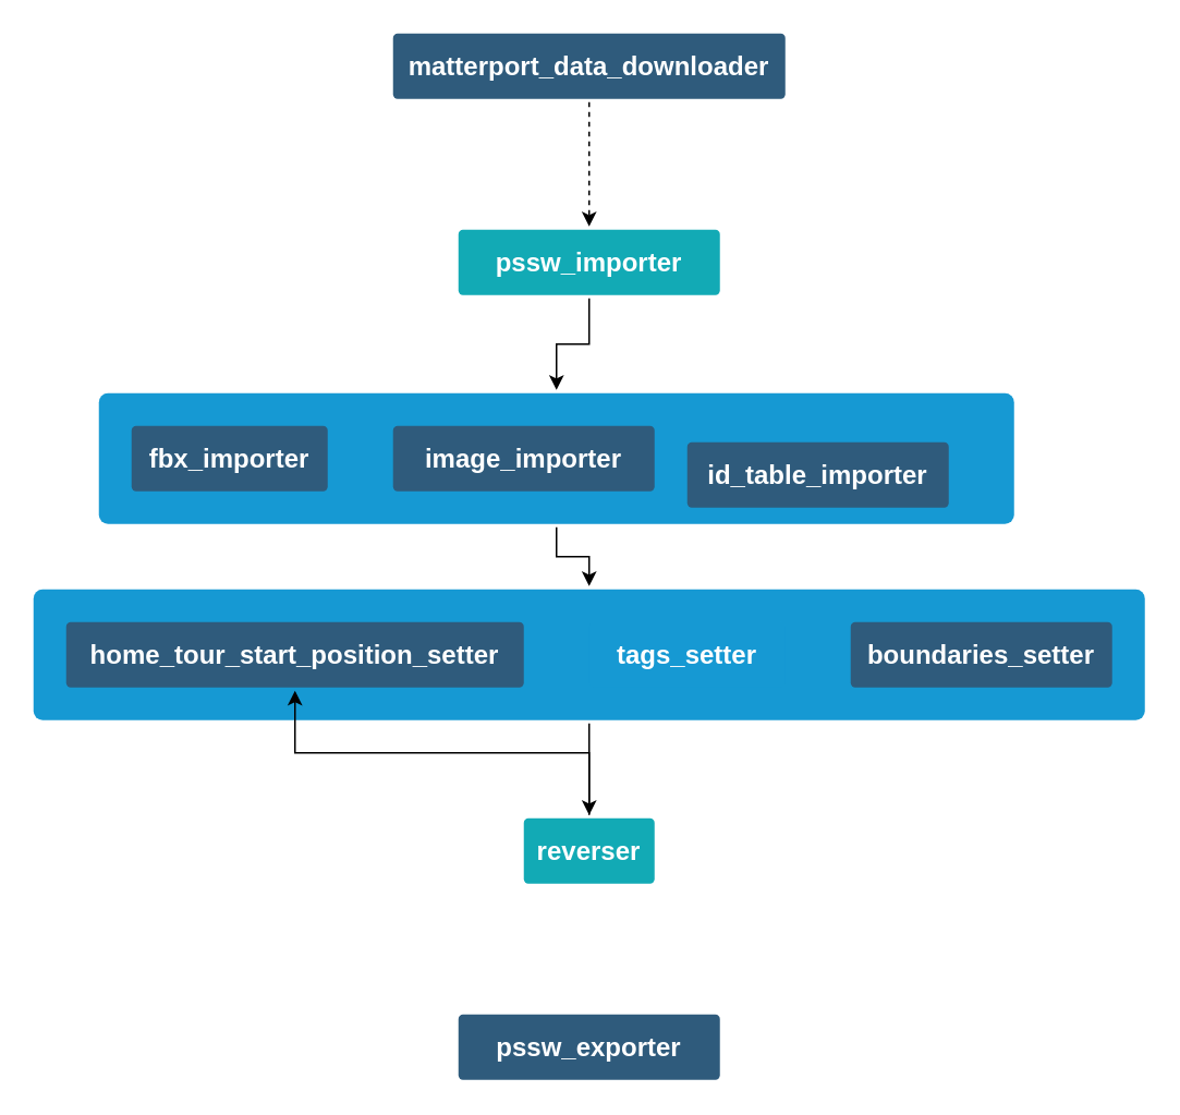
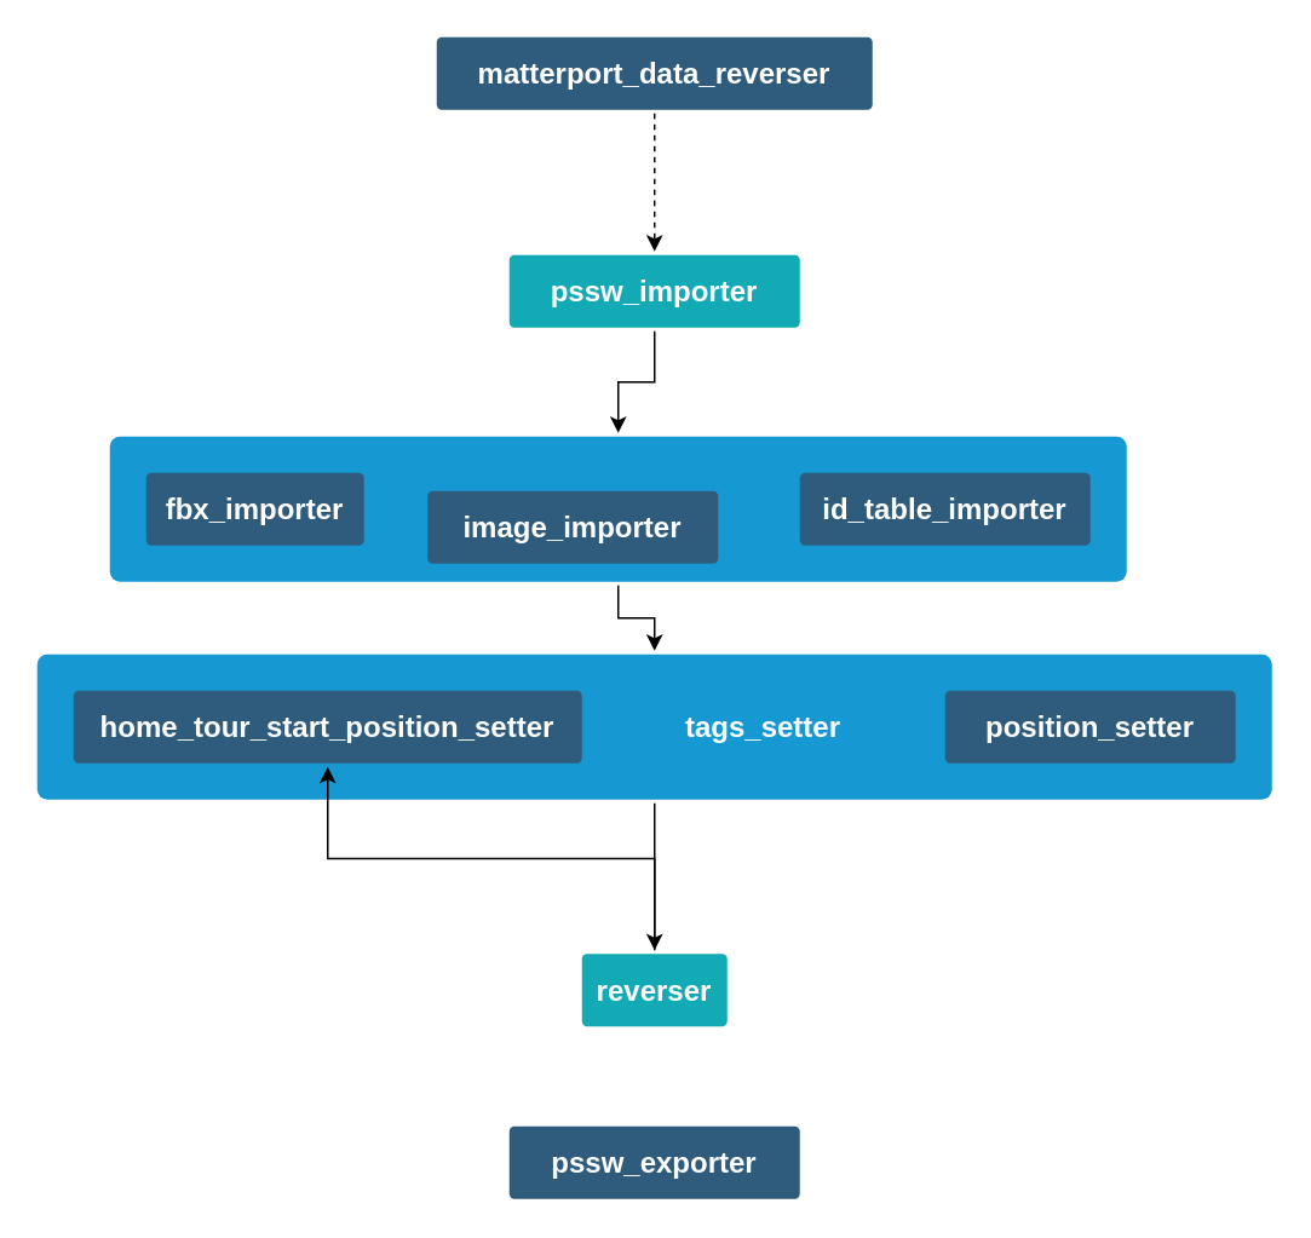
- <mxCell id="6" value="&lt;p data-pm-slice=&quot;1 1 [&amp;quot;table&amp;quot;,{&amp;quot;isNumberColumnEnabled&amp;quot;:false,&amp;quot;layout&amp;quot;:&amp;quot;default&amp;quot;,&amp;quot;__autoSize&amp;quot;:false,&amp;quot;localId&amp;quot;:&amp;quot;bbb435ce-e84e-4e3d-9dc8-f1c0fbe65b8b&amp;quot;,&amp;quot;width&amp;quot;:760},&amp;quot;tableRow&amp;quot;,null,&amp;quot;tableCell&amp;quot;,{&amp;quot;colspan&amp;quot;:1,&amp;quot;rowspan&amp;quot;:1,&amp;quot;colwidth&amp;quot;:null,&amp;quot;background&amp;quot;:null}]&quot;&gt;matterport_data_downloader&lt;/p&gt;" style="rounded=1;whiteSpace=wrap;html=1;shadow=0;labelBackgroundColor=none;strokeColor=none;strokeWidth=3;fillColor=#2F5B7C;fontFamily=Helvetica;fontSize=16;fontColor=#FFFFFF;align=center;fontStyle=1;spacing=5;arcSize=7;perimeterSpacing=2;" parent="1" vertex="1"><mxGeometry x="240" y="20" width="240" height="40" as="geometry" /></mxCell>
+ <mxCell id="6" value="&lt;p data-pm-slice=&quot;1 1 [&amp;quot;table&amp;quot;,{&amp;quot;isNumberColumnEnabled&amp;quot;:false,&amp;quot;layout&amp;quot;:&amp;quot;default&amp;quot;,&amp;quot;__autoSize&amp;quot;:false,&amp;quot;localId&amp;quot;:&amp;quot;bbb435ce-e84e-4e3d-9dc8-f1c0fbe65b8b&amp;quot;,&amp;quot;width&amp;quot;:760},&amp;quot;tableRow&amp;quot;,null,&amp;quot;tableCell&amp;quot;,{&amp;quot;colspan&amp;quot;:1,&amp;quot;rowspan&amp;quot;:1,&amp;quot;colwidth&amp;quot;:null,&amp;quot;background&amp;quot;:null}]&quot;&gt;matterport_data_reverser&lt;/p&gt;" style="rounded=1;whiteSpace=wrap;html=1;shadow=0;labelBackgroundColor=none;strokeColor=none;strokeWidth=3;fillColor=#2F5B7C;fontFamily=Helvetica;fontSize=16;fontColor=#FFFFFF;align=center;fontStyle=1;spacing=5;arcSize=7;perimeterSpacing=2;" parent="1" vertex="1"><mxGeometry x="240" y="20" width="240" height="40" as="geometry" /></mxCell>
- <mxCell id="8" value="&lt;p data-pm-slice=&quot;1 1 [&amp;quot;table&amp;quot;,{&amp;quot;isNumberColumnEnabled&amp;quot;:false,&amp;quot;layout&amp;quot;:&amp;quot;default&amp;quot;,&amp;quot;__autoSize&amp;quot;:false,&amp;quot;localId&amp;quot;:&amp;quot;bbb435ce-e84e-4e3d-9dc8-f1c0fbe65b8b&amp;quot;,&amp;quot;width&amp;quot;:760},&amp;quot;tableRow&amp;quot;,null,&amp;quot;tableCell&amp;quot;,{&amp;quot;colspan&amp;quot;:1,&amp;quot;rowspan&amp;quot;:1,&amp;quot;colwidth&amp;quot;:null,&amp;quot;background&amp;quot;:null}]&quot;&gt;image_importer&lt;/p&gt;" style="rounded=1;whiteSpace=wrap;html=1;shadow=0;labelBackgroundColor=none;strokeColor=none;strokeWidth=3;fillColor=#2F5B7C;fontFamily=Helvetica;fontSize=16;fontColor=#FFFFFF;align=center;fontStyle=1;spacing=5;arcSize=7;perimeterSpacing=2;" vertex="1" parent="1"><mxGeometry x="240" y="260" width="160" height="40" as="geometry" /></mxCell>
+ <mxCell id="8" value="&lt;p data-pm-slice=&quot;1 1 [&amp;quot;table&amp;quot;,{&amp;quot;isNumberColumnEnabled&amp;quot;:false,&amp;quot;layout&amp;quot;:&amp;quot;default&amp;quot;,&amp;quot;__autoSize&amp;quot;:false,&amp;quot;localId&amp;quot;:&amp;quot;bbb435ce-e84e-4e3d-9dc8-f1c0fbe65b8b&amp;quot;,&amp;quot;width&amp;quot;:760},&amp;quot;tableRow&amp;quot;,null,&amp;quot;tableCell&amp;quot;,{&amp;quot;colspan&amp;quot;:1,&amp;quot;rowspan&amp;quot;:1,&amp;quot;colwidth&amp;quot;:null,&amp;quot;background&amp;quot;:null}]&quot;&gt;image_importer&lt;/p&gt;" style="rounded=1;whiteSpace=wrap;html=1;shadow=0;labelBackgroundColor=none;strokeColor=none;strokeWidth=3;fillColor=#2F5B7C;fontFamily=Helvetica;fontSize=16;fontColor=#FFFFFF;align=center;fontStyle=1;spacing=5;arcSize=7;perimeterSpacing=2;" vertex="1" parent="1"><mxGeometry x="235" y="270" width="160" height="40" as="geometry" /></mxCell>
- <mxCell id="9" value="&lt;p data-pm-slice=&quot;1 1 [&amp;quot;table&amp;quot;,{&amp;quot;isNumberColumnEnabled&amp;quot;:false,&amp;quot;layout&amp;quot;:&amp;quot;default&amp;quot;,&amp;quot;__autoSize&amp;quot;:false,&amp;quot;localId&amp;quot;:&amp;quot;bbb435ce-e84e-4e3d-9dc8-f1c0fbe65b8b&amp;quot;,&amp;quot;width&amp;quot;:760},&amp;quot;tableRow&amp;quot;,null,&amp;quot;tableCell&amp;quot;,{&amp;quot;colspan&amp;quot;:1,&amp;quot;rowspan&amp;quot;:1,&amp;quot;colwidth&amp;quot;:null,&amp;quot;background&amp;quot;:null}]&quot;&gt;id_table_importer&lt;/p&gt;" style="rounded=1;whiteSpace=wrap;html=1;shadow=0;labelBackgroundColor=none;strokeColor=none;strokeWidth=3;fillColor=#2F5B7C;fontFamily=Helvetica;fontSize=16;fontColor=#FFFFFF;align=center;fontStyle=1;spacing=5;arcSize=7;perimeterSpacing=2;" vertex="1" parent="1"><mxGeometry x="420" y="270" width="160" height="40" as="geometry" /></mxCell>
+ <mxCell id="9" value="&lt;p data-pm-slice=&quot;1 1 [&amp;quot;table&amp;quot;,{&amp;quot;isNumberColumnEnabled&amp;quot;:false,&amp;quot;layout&amp;quot;:&amp;quot;default&amp;quot;,&amp;quot;__autoSize&amp;quot;:false,&amp;quot;localId&amp;quot;:&amp;quot;bbb435ce-e84e-4e3d-9dc8-f1c0fbe65b8b&amp;quot;,&amp;quot;width&amp;quot;:760},&amp;quot;tableRow&amp;quot;,null,&amp;quot;tableCell&amp;quot;,{&amp;quot;colspan&amp;quot;:1,&amp;quot;rowspan&amp;quot;:1,&amp;quot;colwidth&amp;quot;:null,&amp;quot;background&amp;quot;:null}]&quot;&gt;id_table_importer&lt;/p&gt;" style="rounded=1;whiteSpace=wrap;html=1;shadow=0;labelBackgroundColor=none;strokeColor=none;strokeWidth=3;fillColor=#2F5B7C;fontFamily=Helvetica;fontSize=16;fontColor=#FFFFFF;align=center;fontStyle=1;spacing=5;arcSize=7;perimeterSpacing=2;" vertex="1" parent="1"><mxGeometry x="440" y="260" width="160" height="40" as="geometry" /></mxCell>
- <mxCell id="13" value="&lt;p data-pm-slice=&quot;1 1 [&amp;quot;table&amp;quot;,{&amp;quot;isNumberColumnEnabled&amp;quot;:false,&amp;quot;layout&amp;quot;:&amp;quot;default&amp;quot;,&amp;quot;__autoSize&amp;quot;:false,&amp;quot;localId&amp;quot;:&amp;quot;bbb435ce-e84e-4e3d-9dc8-f1c0fbe65b8b&amp;quot;,&amp;quot;width&amp;quot;:760},&amp;quot;tableRow&amp;quot;,null,&amp;quot;tableCell&amp;quot;,{&amp;quot;colspan&amp;quot;:1,&amp;quot;rowspan&amp;quot;:1,&amp;quot;colwidth&amp;quot;:null,&amp;quot;background&amp;quot;:null}]&quot;&gt;boundaries_setter&lt;/p&gt;" style="rounded=1;whiteSpace=wrap;html=1;shadow=0;labelBackgroundColor=none;strokeColor=none;strokeWidth=3;fillColor=#2F5B7C;fontFamily=Helvetica;fontSize=16;fontColor=#FFFFFF;align=center;fontStyle=1;spacing=5;arcSize=7;perimeterSpacing=2;" vertex="1" parent="1"><mxGeometry x="520" y="380" width="160" height="40" as="geometry" /></mxCell>
+ <mxCell id="13" value="&lt;p data-pm-slice=&quot;1 1 [&amp;quot;table&amp;quot;,{&amp;quot;isNumberColumnEnabled&amp;quot;:false,&amp;quot;layout&amp;quot;:&amp;quot;default&amp;quot;,&amp;quot;__autoSize&amp;quot;:false,&amp;quot;localId&amp;quot;:&amp;quot;bbb435ce-e84e-4e3d-9dc8-f1c0fbe65b8b&amp;quot;,&amp;quot;width&amp;quot;:760},&amp;quot;tableRow&amp;quot;,null,&amp;quot;tableCell&amp;quot;,{&amp;quot;colspan&amp;quot;:1,&amp;quot;rowspan&amp;quot;:1,&amp;quot;colwidth&amp;quot;:null,&amp;quot;background&amp;quot;:null}]&quot;&gt;position_setter&lt;/p&gt;" style="rounded=1;whiteSpace=wrap;html=1;shadow=0;labelBackgroundColor=none;strokeColor=none;strokeWidth=3;fillColor=#2F5B7C;fontFamily=Helvetica;fontSize=16;fontColor=#FFFFFF;align=center;fontStyle=1;spacing=5;arcSize=7;perimeterSpacing=2;" vertex="1" parent="1"><mxGeometry x="520" y="380" width="160" height="40" as="geometry" /></mxCell>
- <mxCell id="16" value="&lt;p data-pm-slice=&quot;1 1 [&amp;quot;table&amp;quot;,{&amp;quot;isNumberColumnEnabled&amp;quot;:false,&amp;quot;layout&amp;quot;:&amp;quot;default&amp;quot;,&amp;quot;__autoSize&amp;quot;:false,&amp;quot;localId&amp;quot;:&amp;quot;bbb435ce-e84e-4e3d-9dc8-f1c0fbe65b8b&amp;quot;,&amp;quot;width&amp;quot;:760},&amp;quot;tableRow&amp;quot;,null,&amp;quot;tableCell&amp;quot;,{&amp;quot;colspan&amp;quot;:1,&amp;quot;rowspan&amp;quot;:1,&amp;quot;colwidth&amp;quot;:null,&amp;quot;background&amp;quot;:null}]&quot;&gt;reverser&lt;/p&gt;" style="rounded=1;whiteSpace=wrap;html=1;shadow=0;labelBackgroundColor=none;strokeColor=none;strokeWidth=3;fillColor=#12AAB5;fontFamily=Helvetica;fontSize=16;fontColor=#FFFFFF;align=center;fontStyle=1;spacing=5;arcSize=7;perimeterSpacing=2;" vertex="1" parent="1"><mxGeometry x="320" y="500" width="80" height="40" as="geometry" /></mxCell>
+ <mxCell id="16" value="&lt;p data-pm-slice=&quot;1 1 [&amp;quot;table&amp;quot;,{&amp;quot;isNumberColumnEnabled&amp;quot;:false,&amp;quot;layout&amp;quot;:&amp;quot;default&amp;quot;,&amp;quot;__autoSize&amp;quot;:false,&amp;quot;localId&amp;quot;:&amp;quot;bbb435ce-e84e-4e3d-9dc8-f1c0fbe65b8b&amp;quot;,&amp;quot;width&amp;quot;:760},&amp;quot;tableRow&amp;quot;,null,&amp;quot;tableCell&amp;quot;,{&amp;quot;colspan&amp;quot;:1,&amp;quot;rowspan&amp;quot;:1,&amp;quot;colwidth&amp;quot;:null,&amp;quot;background&amp;quot;:null}]&quot;&gt;reverser&lt;/p&gt;" style="rounded=1;whiteSpace=wrap;html=1;shadow=0;labelBackgroundColor=none;strokeColor=none;strokeWidth=3;fillColor=#12AAB5;fontFamily=Helvetica;fontSize=16;fontColor=#FFFFFF;align=center;fontStyle=1;spacing=5;arcSize=7;perimeterSpacing=2;" vertex="1" parent="1"><mxGeometry x="320" y="525" width="80" height="40" as="geometry" /></mxCell>
